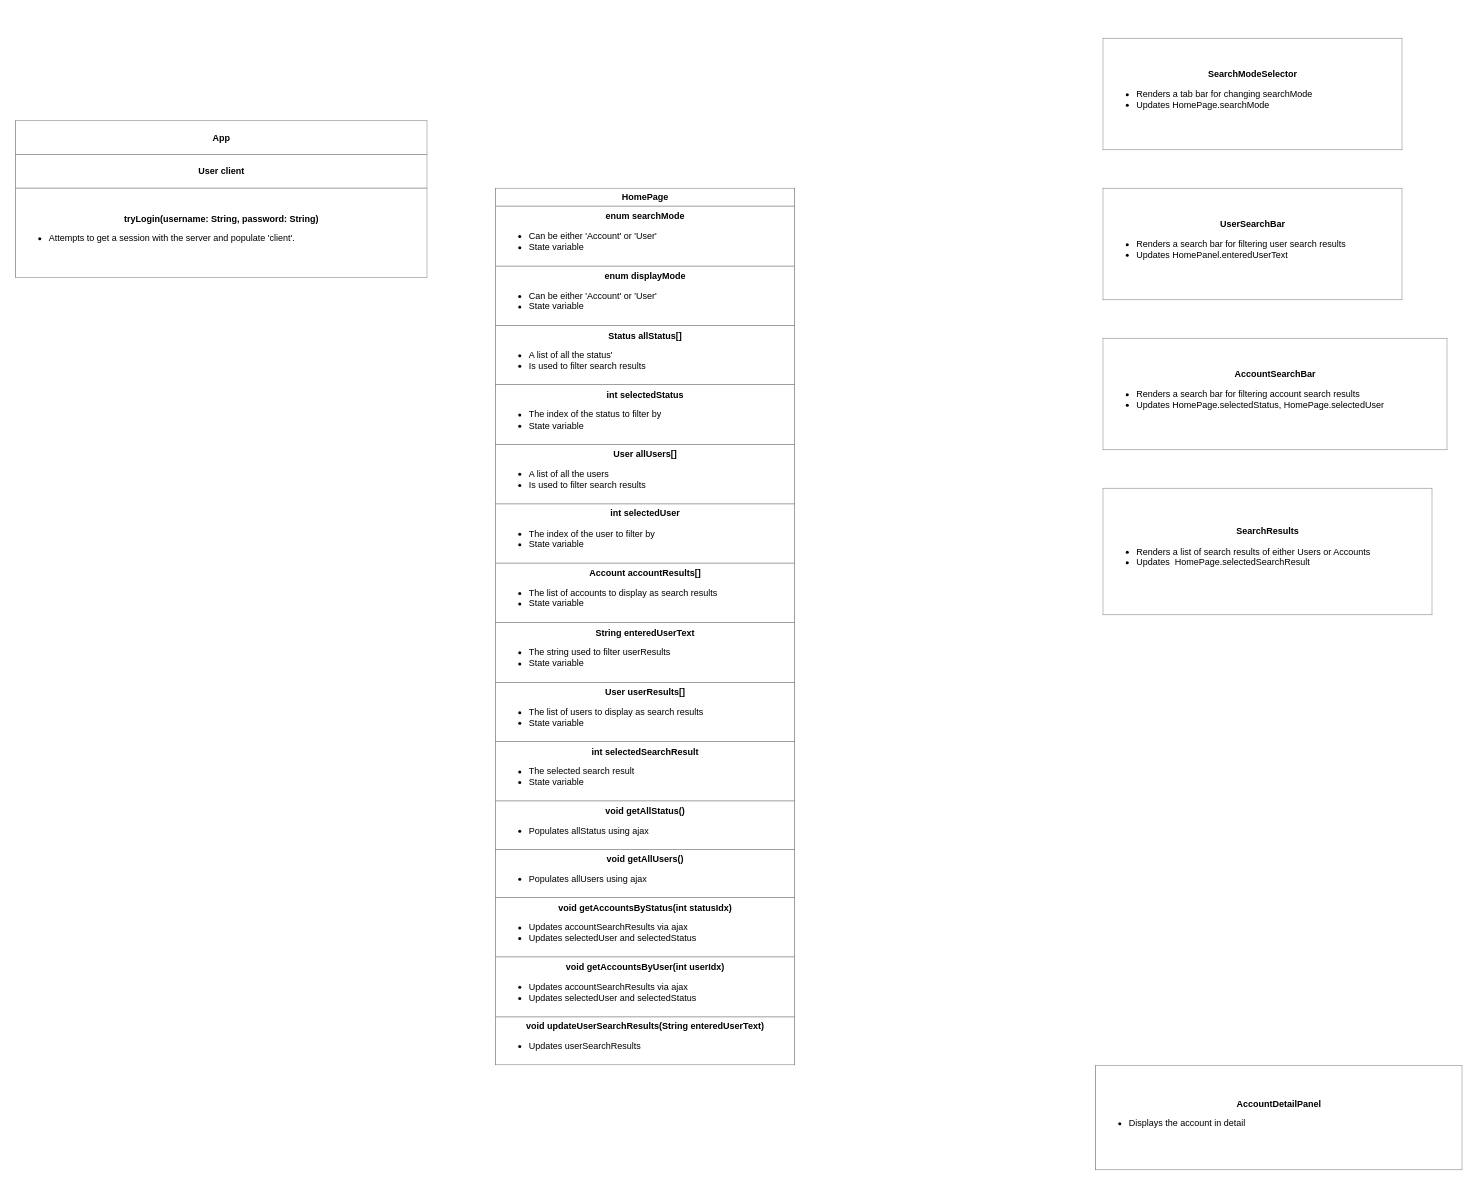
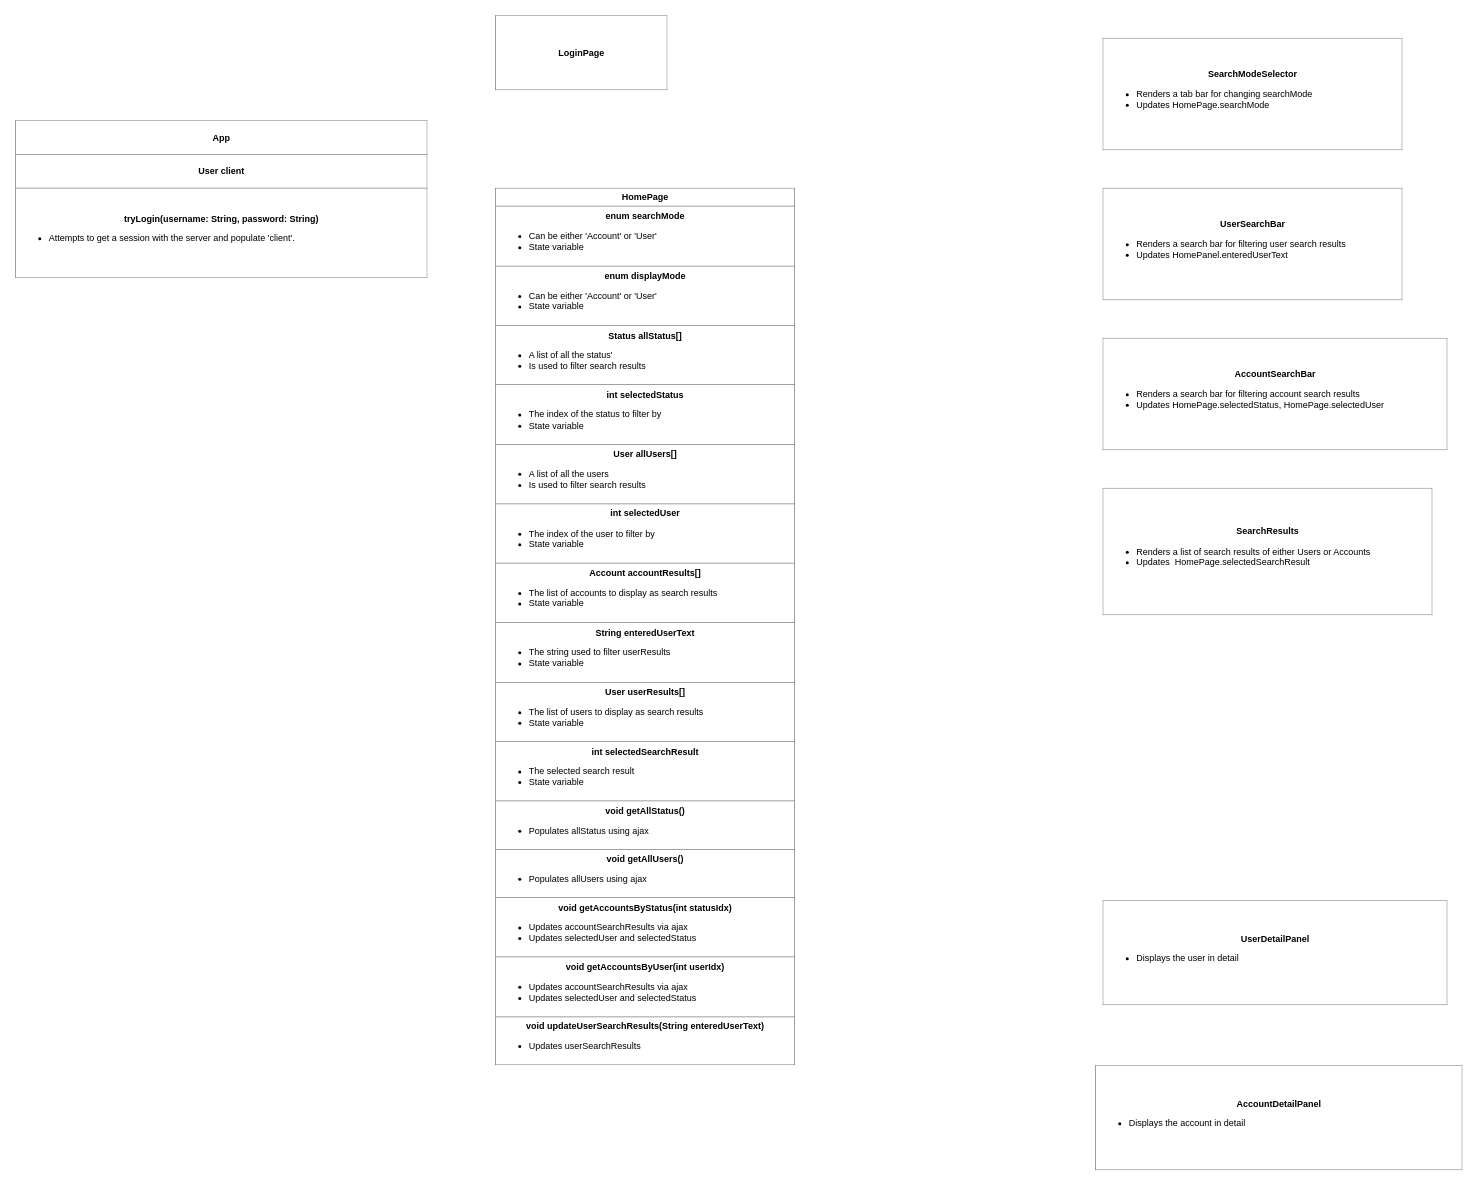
+ <mxCell id="3" value="&lt;table border=&quot;1&quot; width=&quot;100%&quot; cellpadding=&quot;4&quot; style=&quot;width: 100% ; height: 100% ; border-collapse: collapse&quot;&gt;&lt;tbody&gt;&lt;tr&gt;&lt;th align=&quot;center&quot;&gt;LoginPage&lt;/th&gt;&lt;/tr&gt;&lt;/tbody&gt;&lt;/table&gt;" style="text;html=1;strokeColor=none;fillColor=none;overflow=fill;" parent="1" vertex="1"><mxGeometry x="660" y="20" width="230" height="100" as="geometry" /></mxCell>
+ <mxCell id="8" value="&lt;table border=&quot;1&quot; width=&quot;100%&quot; cellpadding=&quot;4&quot; style=&quot;width: 100% ; height: 100% ; border-collapse: collapse&quot;&gt;&lt;tbody&gt;&lt;tr&gt;&lt;th&gt;&lt;div style=&quot;text-align: center&quot;&gt;&lt;span&gt;UserDetailPanel&lt;/span&gt;&lt;/div&gt;&lt;ul&gt;&lt;li&gt;&lt;span style=&quot;font-weight: 400&quot;&gt;Displays the user in detail&lt;/span&gt;&lt;/li&gt;&lt;/ul&gt;&lt;/th&gt;&lt;/tr&gt;&lt;/tbody&gt;&lt;/table&gt;" style="text;html=1;strokeColor=none;fillColor=none;overflow=fill;align=left;" parent="1" vertex="1"><mxGeometry x="1470" y="1200" width="460" height="140" as="geometry" /></mxCell>
